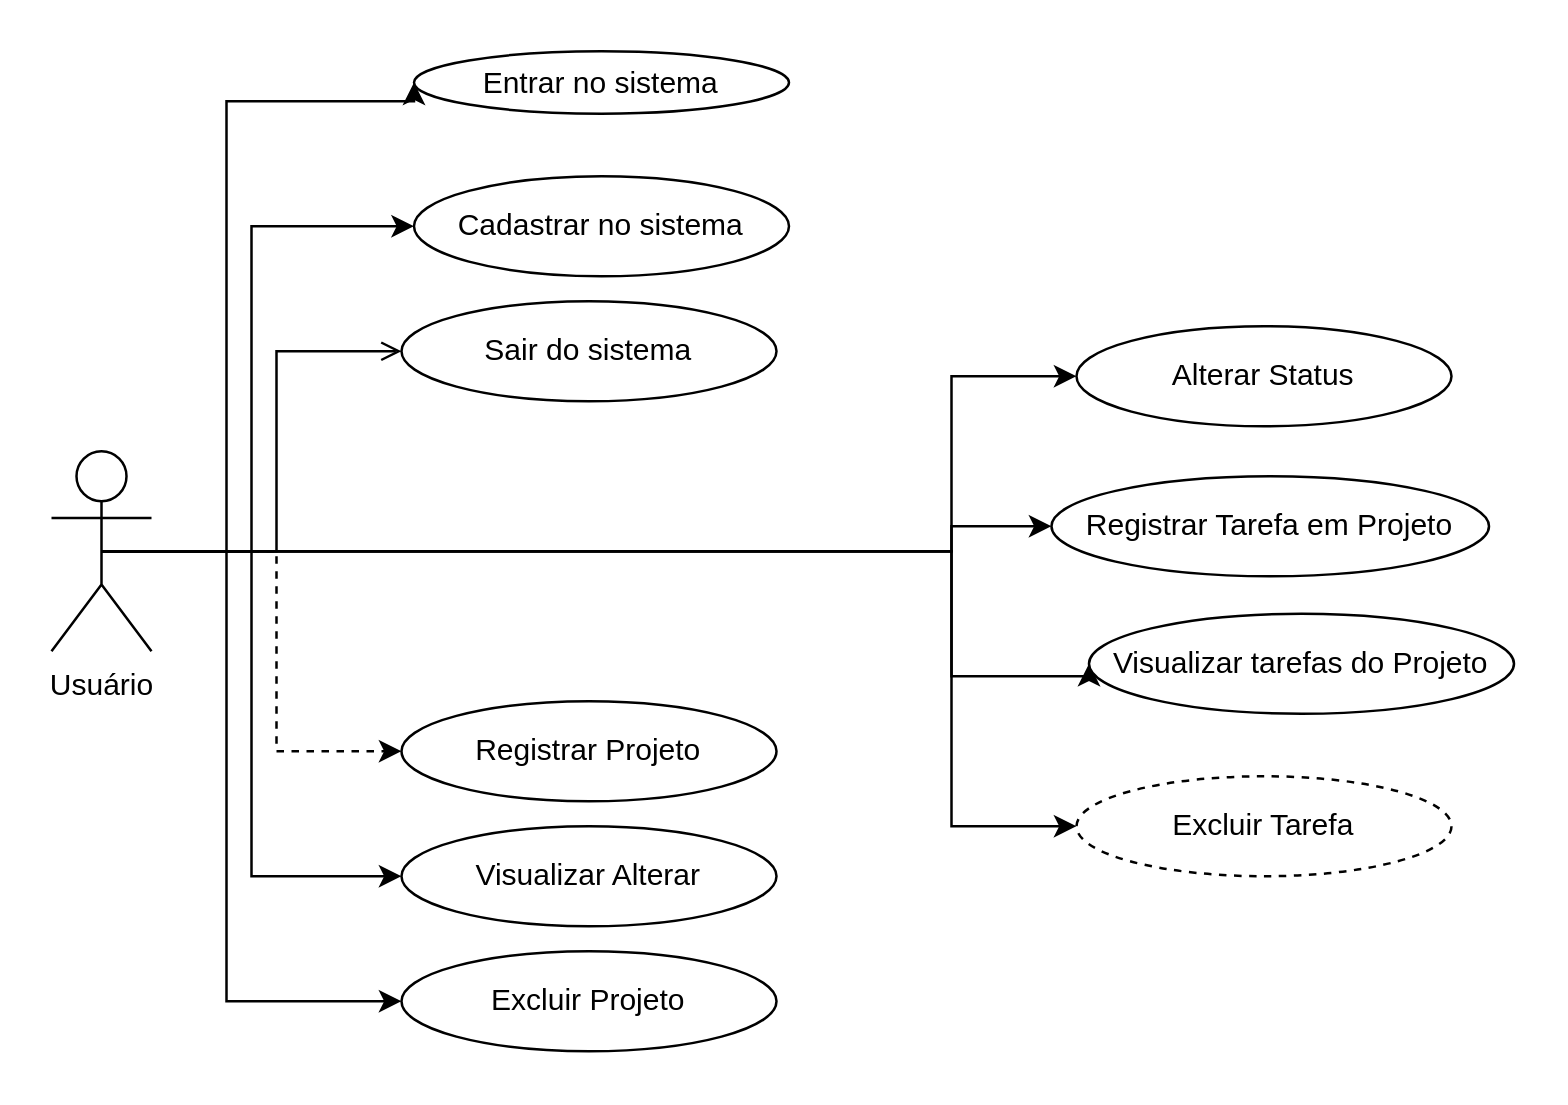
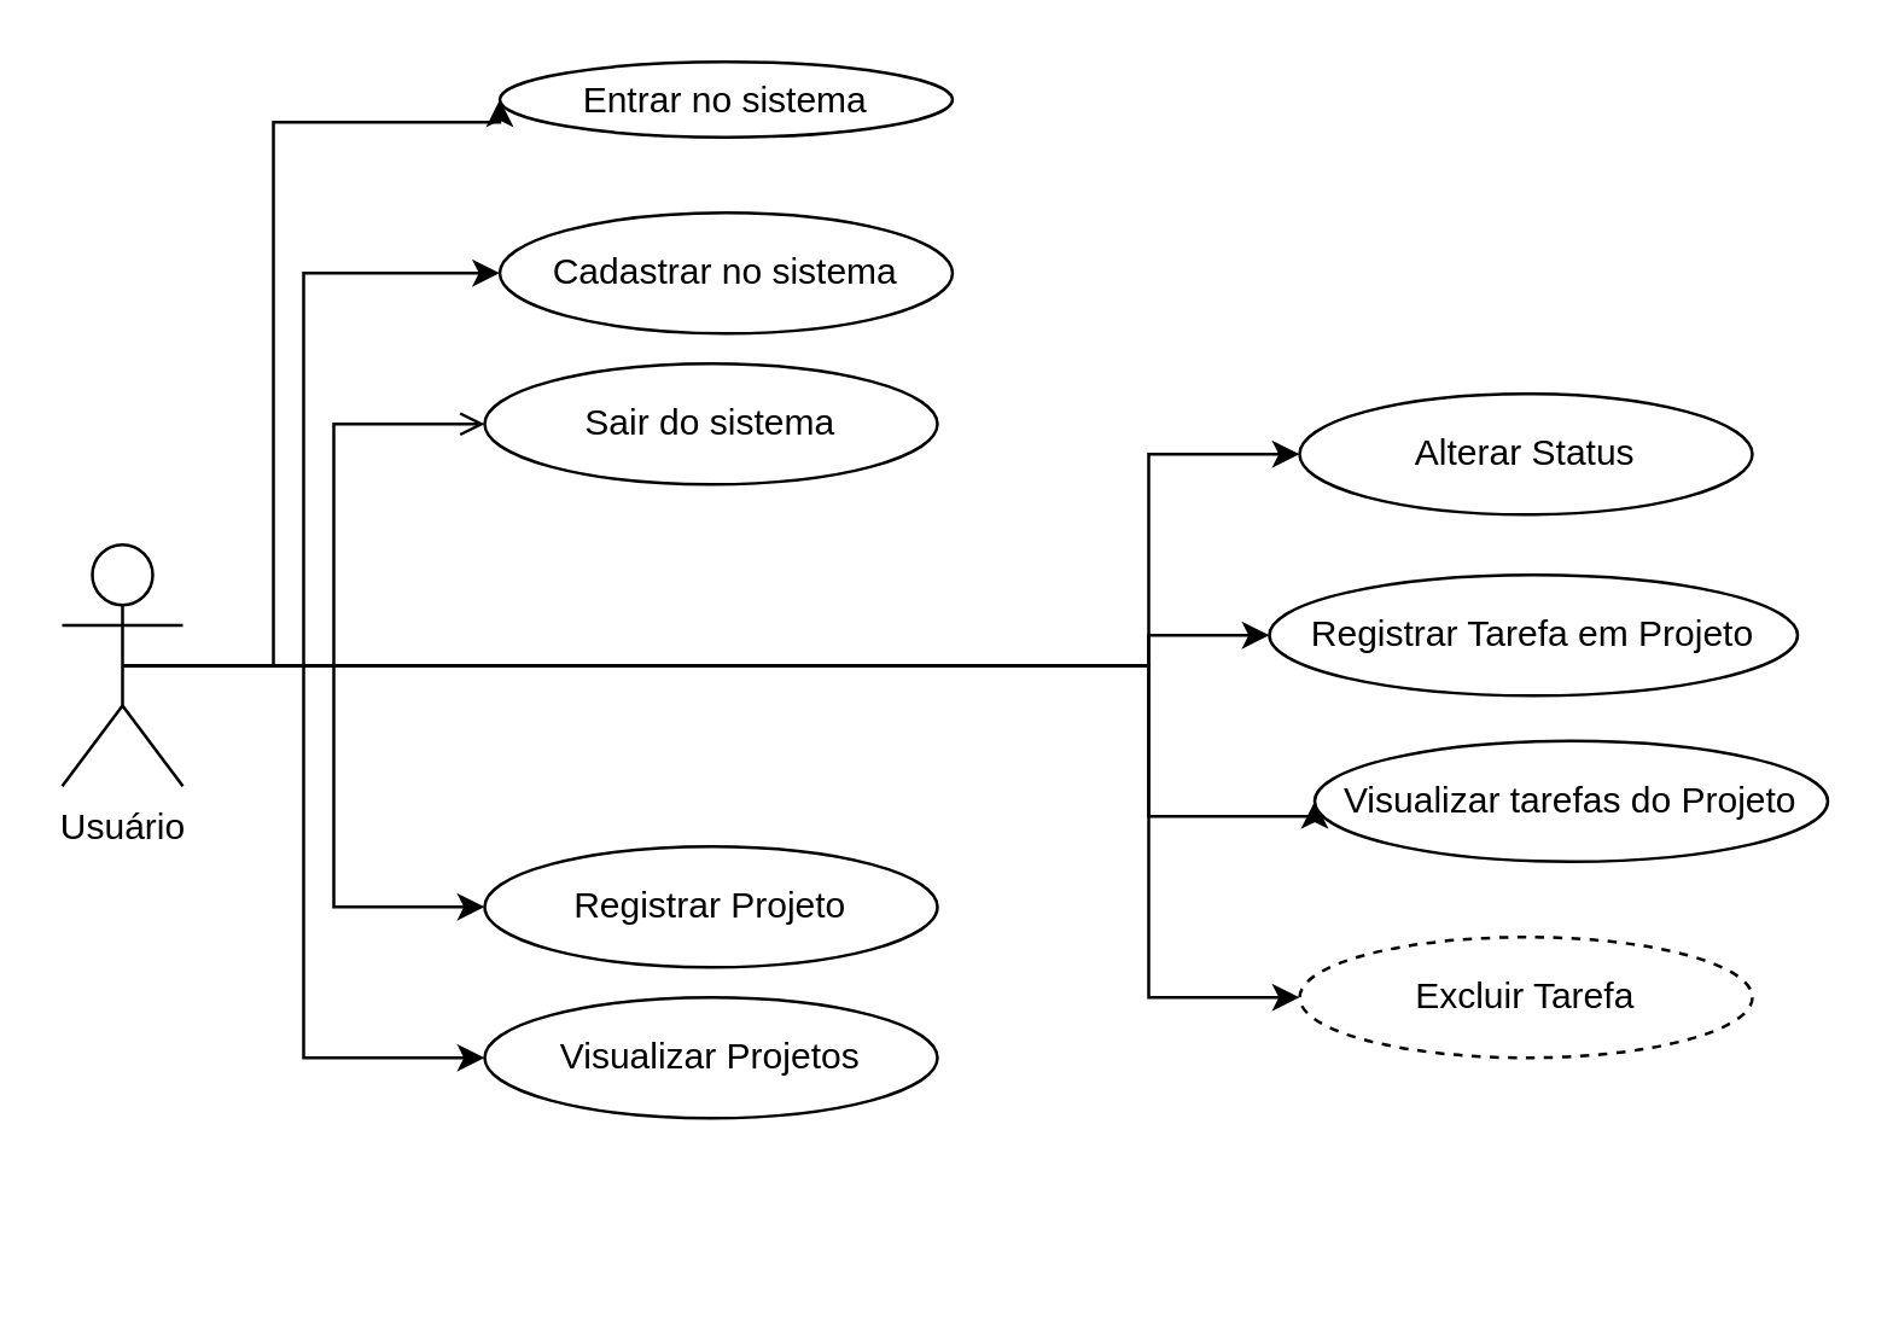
- <mxCell id="5" style="edgeStyle=orthogonalEdgeStyle;rounded=0;orthogonalLoop=1;jettySize=auto;html=1;exitX=0.5;exitY=0.5;exitDx=0;exitDy=0;exitPerimeter=0;entryX=0;entryY=0.5;entryDx=0;entryDy=0;dashed=1;" parent="1" source="12" target="16" edge="1"><mxGeometry relative="1" as="geometry" /></mxCell>
+ <mxCell id="5" style="edgeStyle=orthogonalEdgeStyle;rounded=0;orthogonalLoop=1;jettySize=auto;html=1;exitX=0.5;exitY=0.5;exitDx=0;exitDy=0;exitPerimeter=0;entryX=0;entryY=0.5;entryDx=0;entryDy=0;" parent="1" source="12" target="16" edge="1"><mxGeometry relative="1" as="geometry" /></mxCell>
- <mxCell id="7" style="edgeStyle=orthogonalEdgeStyle;rounded=0;orthogonalLoop=1;jettySize=auto;html=1;exitX=0.5;exitY=0.5;exitDx=0;exitDy=0;exitPerimeter=0;entryX=0;entryY=0.5;entryDx=0;entryDy=0;" parent="1" source="12" target="18" edge="1"><mxGeometry relative="1" as="geometry"><Array as="points"><mxPoint x="90" y="220" /><mxPoint x="90" y="400" /></Array></mxGeometry></mxCell>
- <mxCell id="17" value="Visualizar Alterar" style="ellipse;whiteSpace=wrap;html=1;" parent="1" vertex="1"><mxGeometry x="160" y="330" width="150" height="40" as="geometry" /></mxCell>
+ <mxCell id="17" value="Visualizar Projetos" style="ellipse;whiteSpace=wrap;html=1;" parent="1" vertex="1"><mxGeometry x="160" y="330" width="150" height="40" as="geometry" /></mxCell>
- <mxCell id="18" value="Excluir Projeto" style="ellipse;whiteSpace=wrap;html=1;" parent="1" vertex="1"><mxGeometry x="160" y="380" width="150" height="40" as="geometry" /></mxCell>
